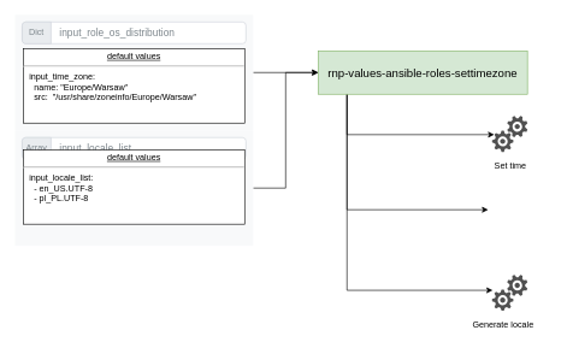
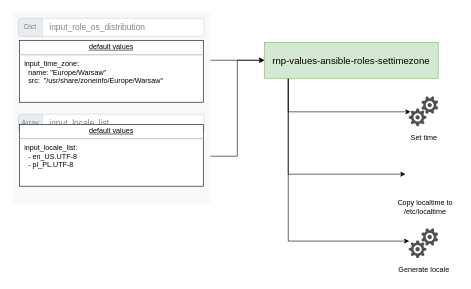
+ <mxCell id="19" value="Copy localtime to&lt;br&gt;/etc/localtime" style="text;html=1;align=center;verticalAlign=middle;resizable=0;points=[];autosize=1;strokeColor=none;fontSize=12;" vertex="1" parent="1"><mxGeometry x="653" y="330" width="110" height="30" as="geometry" /></mxCell>
- <mxCell id="21" value="Generate locale" style="text;html=1;align=center;verticalAlign=middle;resizable=0;points=[];autosize=1;strokeColor=none;fontSize=12;" vertex="1" parent="1"><mxGeometry x="645.5" y="440" width="100" height="20" as="geometry" /></mxCell>
+ <mxCell id="21" value="Generate locale" style="text;html=1;align=center;verticalAlign=middle;resizable=0;points=[];autosize=1;strokeColor=none;fontSize=12;" vertex="1" parent="1"><mxGeometry x="655.5" y="440" width="100" height="20" as="geometry" /></mxCell>
